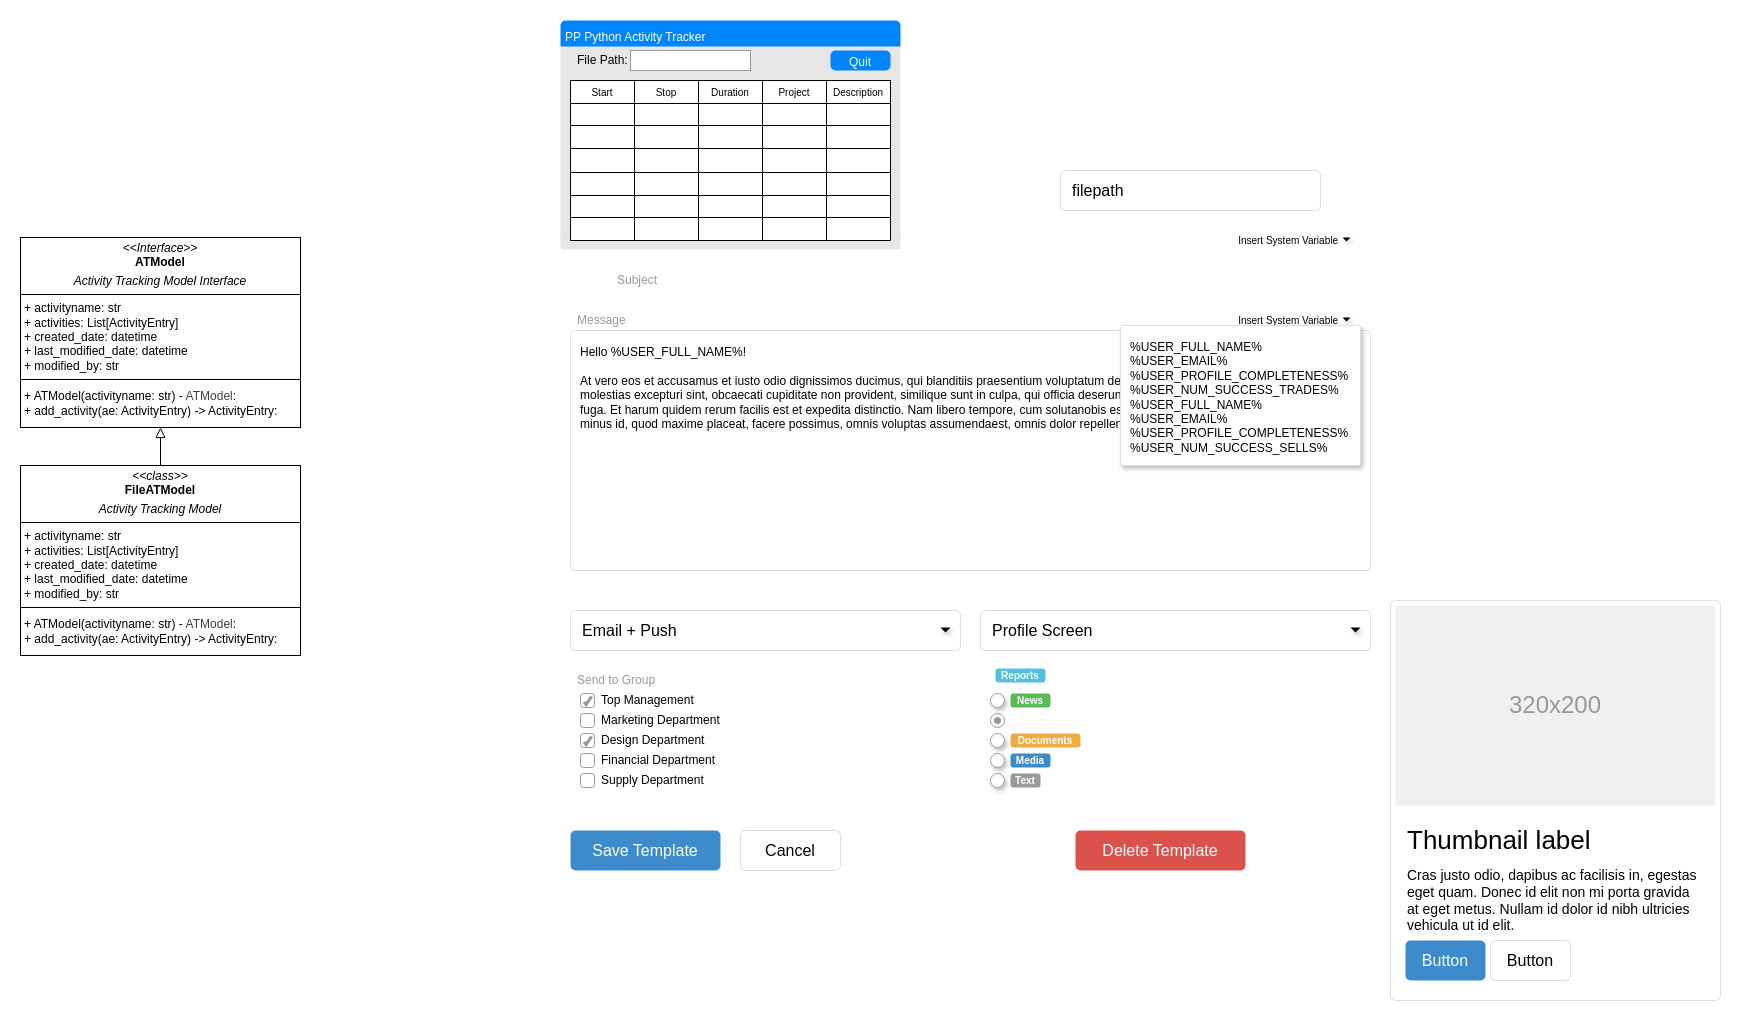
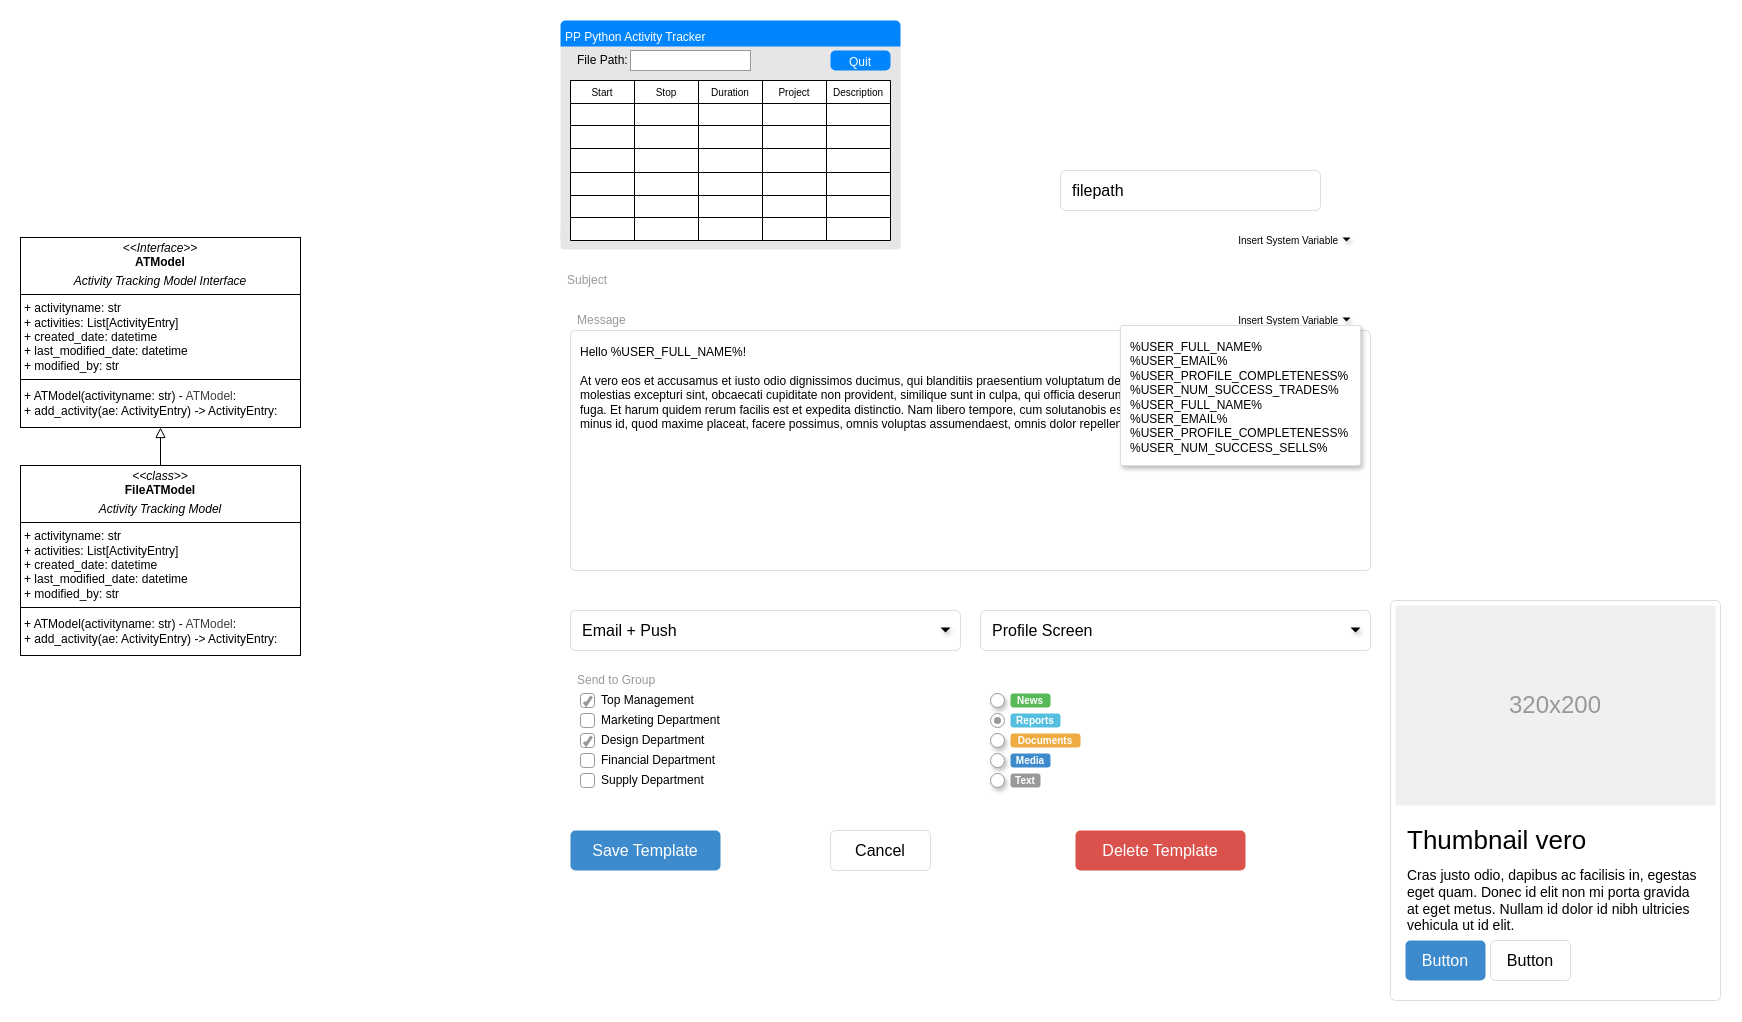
- <mxCell id="4" value="Subject" style="html=1;shadow=0;dashed=0;shape=mxgraph.bootstrap.rect;strokeColor=none;fillColor=none;fontColor=#999999;align=left;spacingLeft=5;whiteSpace=wrap;rounded=0;" parent="1" vertex="1"><mxGeometry x="610" y="270" width="200" height="20" as="geometry" /></mxCell>
+ <mxCell id="4" value="Subject" style="html=1;shadow=0;dashed=0;shape=mxgraph.bootstrap.rect;strokeColor=none;fillColor=none;fontColor=#999999;align=left;spacingLeft=5;whiteSpace=wrap;rounded=0;" parent="1" vertex="1"><mxGeometry x="560" y="270" width="200" height="20" as="geometry" /></mxCell>
- <mxCell id="25" value="Reports" style="html=1;shadow=0;dashed=0;shape=mxgraph.bootstrap.rrect;align=center;rSize=3;strokeColor=none;fillColor=#55BFE0;fontColor=#ffffff;fontStyle=1;fontSize=10;whiteSpace=wrap;rounded=0;" parent="1" vertex="1"><mxGeometry x="995" y="668" width="50" height="14" as="geometry" /></mxCell>
+ <mxCell id="25" value="Reports" style="html=1;shadow=0;dashed=0;shape=mxgraph.bootstrap.rrect;align=center;rSize=3;strokeColor=none;fillColor=#55BFE0;fontColor=#ffffff;fontStyle=1;fontSize=10;whiteSpace=wrap;rounded=0;" parent="1" vertex="1"><mxGeometry x="1010" y="713" width="50" height="14" as="geometry" /></mxCell>
- <mxCell id="37" value="Thumbnail label" style="html=1;shadow=0;dashed=0;shape=mxgraph.bootstrap.anchor;fontSize=26;align=left;whiteSpace=wrap;" parent="35" vertex="1"><mxGeometry x="15" y="220" width="300" height="40" as="geometry" /></mxCell>
+ <mxCell id="37" value="Thumbnail vero" style="html=1;shadow=0;dashed=0;shape=mxgraph.bootstrap.anchor;fontSize=26;align=left;whiteSpace=wrap;" parent="35" vertex="1"><mxGeometry x="15" y="220" width="300" height="40" as="geometry" /></mxCell>
- <mxCell id="33" value="Cancel" style="html=1;shadow=0;dashed=0;shape=mxgraph.bootstrap.rrect;align=center;rSize=5;strokeColor=#dddddd;fontSize=16;whiteSpace=wrap;rounded=0;" parent="1" vertex="1"><mxGeometry x="740" y="830" width="100" height="40" as="geometry" /></mxCell>
+ <mxCell id="33" value="Cancel" style="html=1;shadow=0;dashed=0;shape=mxgraph.bootstrap.rrect;align=center;rSize=5;strokeColor=#dddddd;fontSize=16;whiteSpace=wrap;rounded=0;" parent="1" vertex="1"><mxGeometry x="830" y="830" width="100" height="40" as="geometry" /></mxCell>
